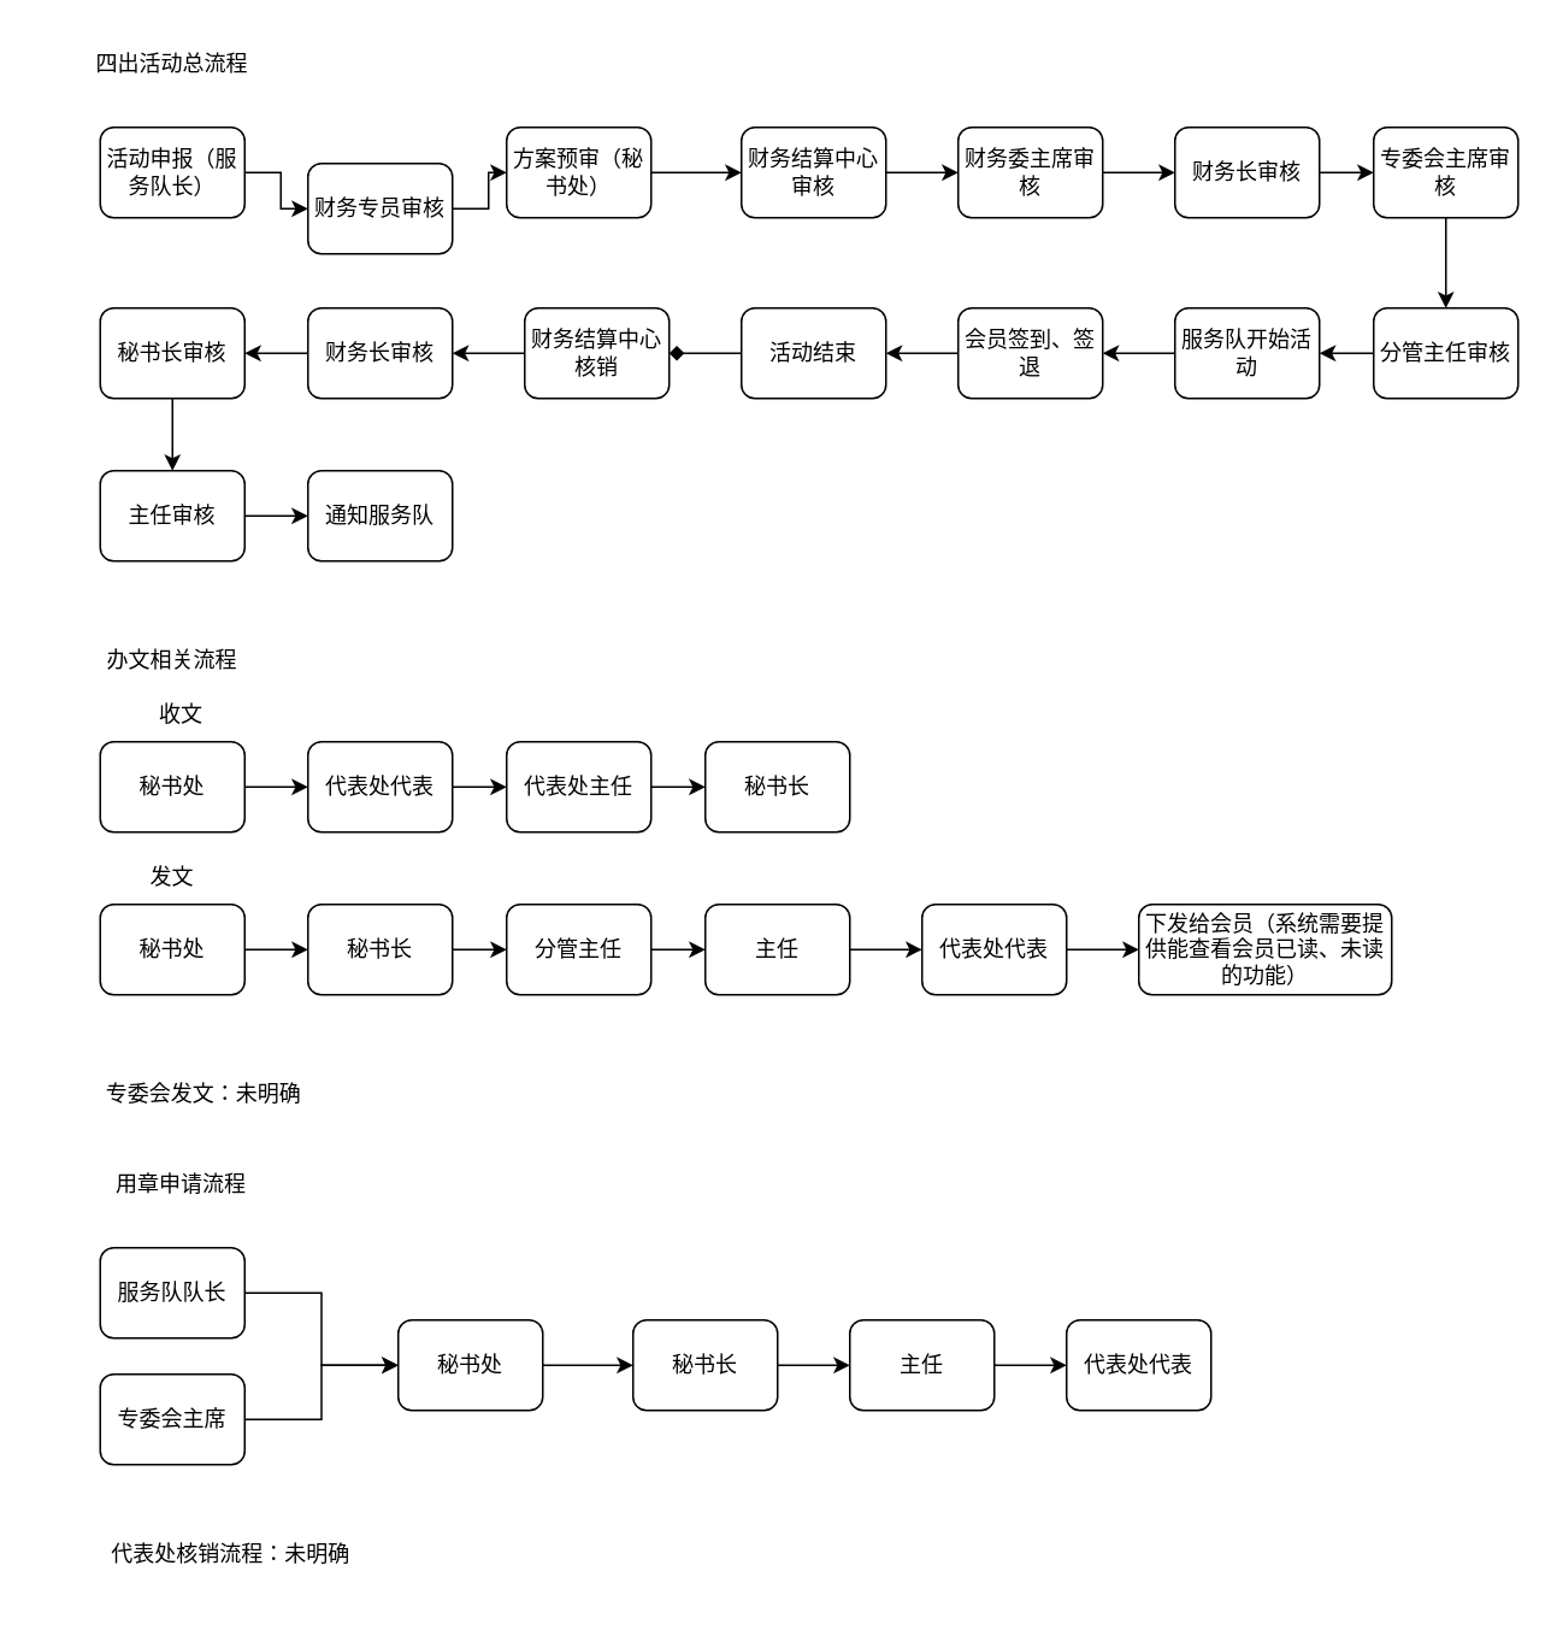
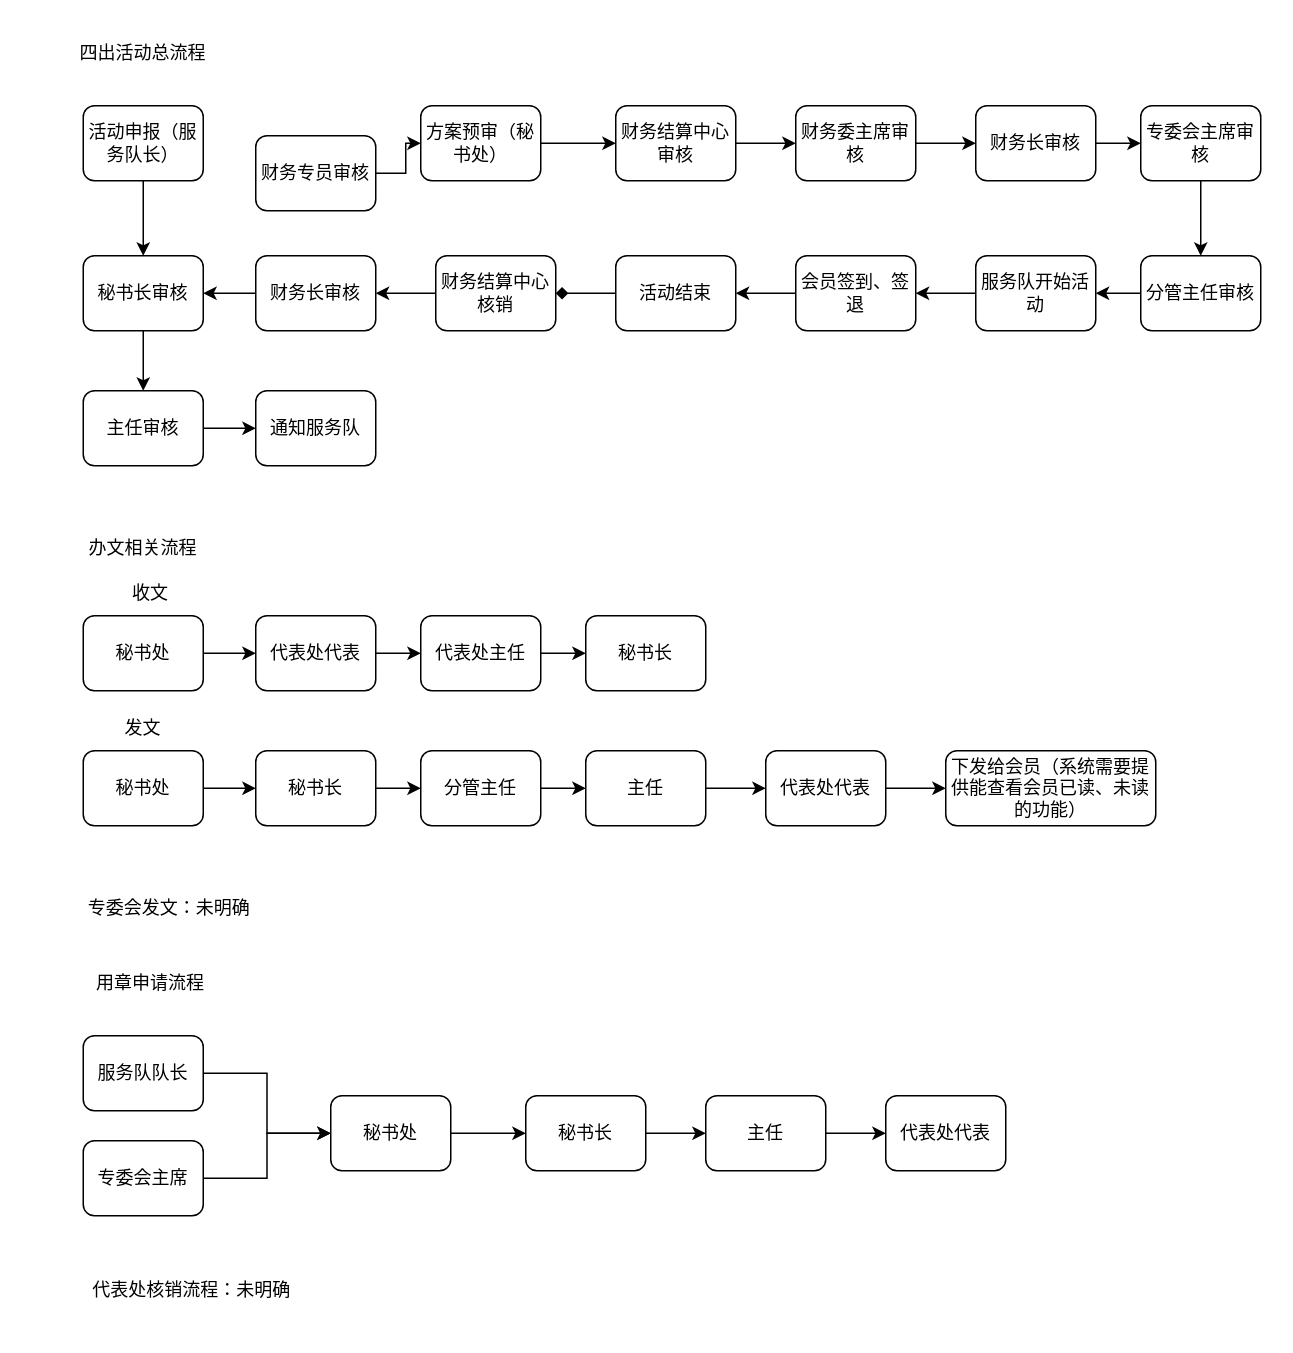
- <mxCell id="3" value="" style="edgeStyle=orthogonalEdgeStyle;rounded=0;orthogonalLoop=1;jettySize=auto;html=1;" edge="1" parent="1" source="4" target="26"><mxGeometry relative="1" as="geometry" /></mxCell>
+ <mxCell id="3" value="" style="edgeStyle=orthogonalEdgeStyle;rounded=0;orthogonalLoop=1;jettySize=auto;html=1;" edge="1" parent="1" source="4" target="30"><mxGeometry relative="1" as="geometry" /></mxCell>
